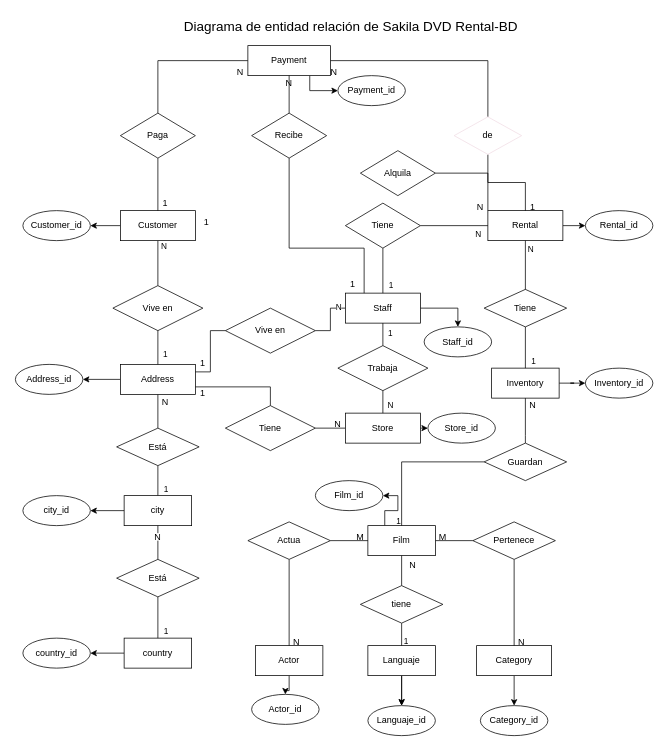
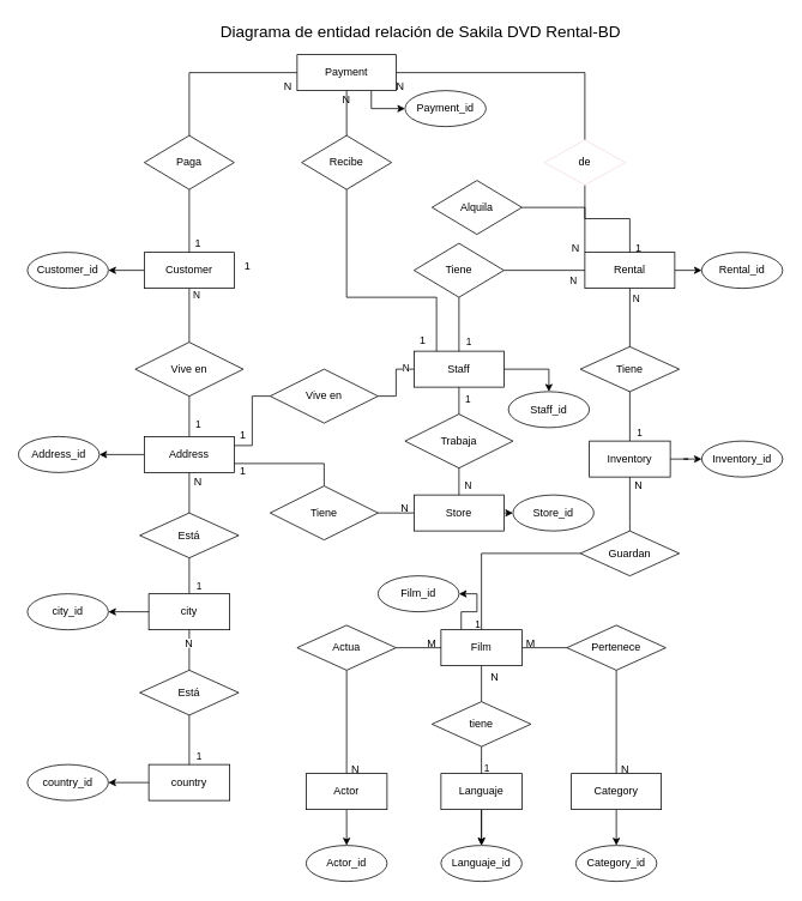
- <mxCell id="116" value="Actor_id" style="ellipse;whiteSpace=wrap;html=1;" vertex="1" parent="1"><mxGeometry x="335" y="925" width="90" height="40" as="geometry" /></mxCell>
+ <mxCell id="116" value="Actor_id" style="ellipse;whiteSpace=wrap;html=1;" vertex="1" parent="1"><mxGeometry x="340" y="940" width="90" height="40" as="geometry" /></mxCell>
